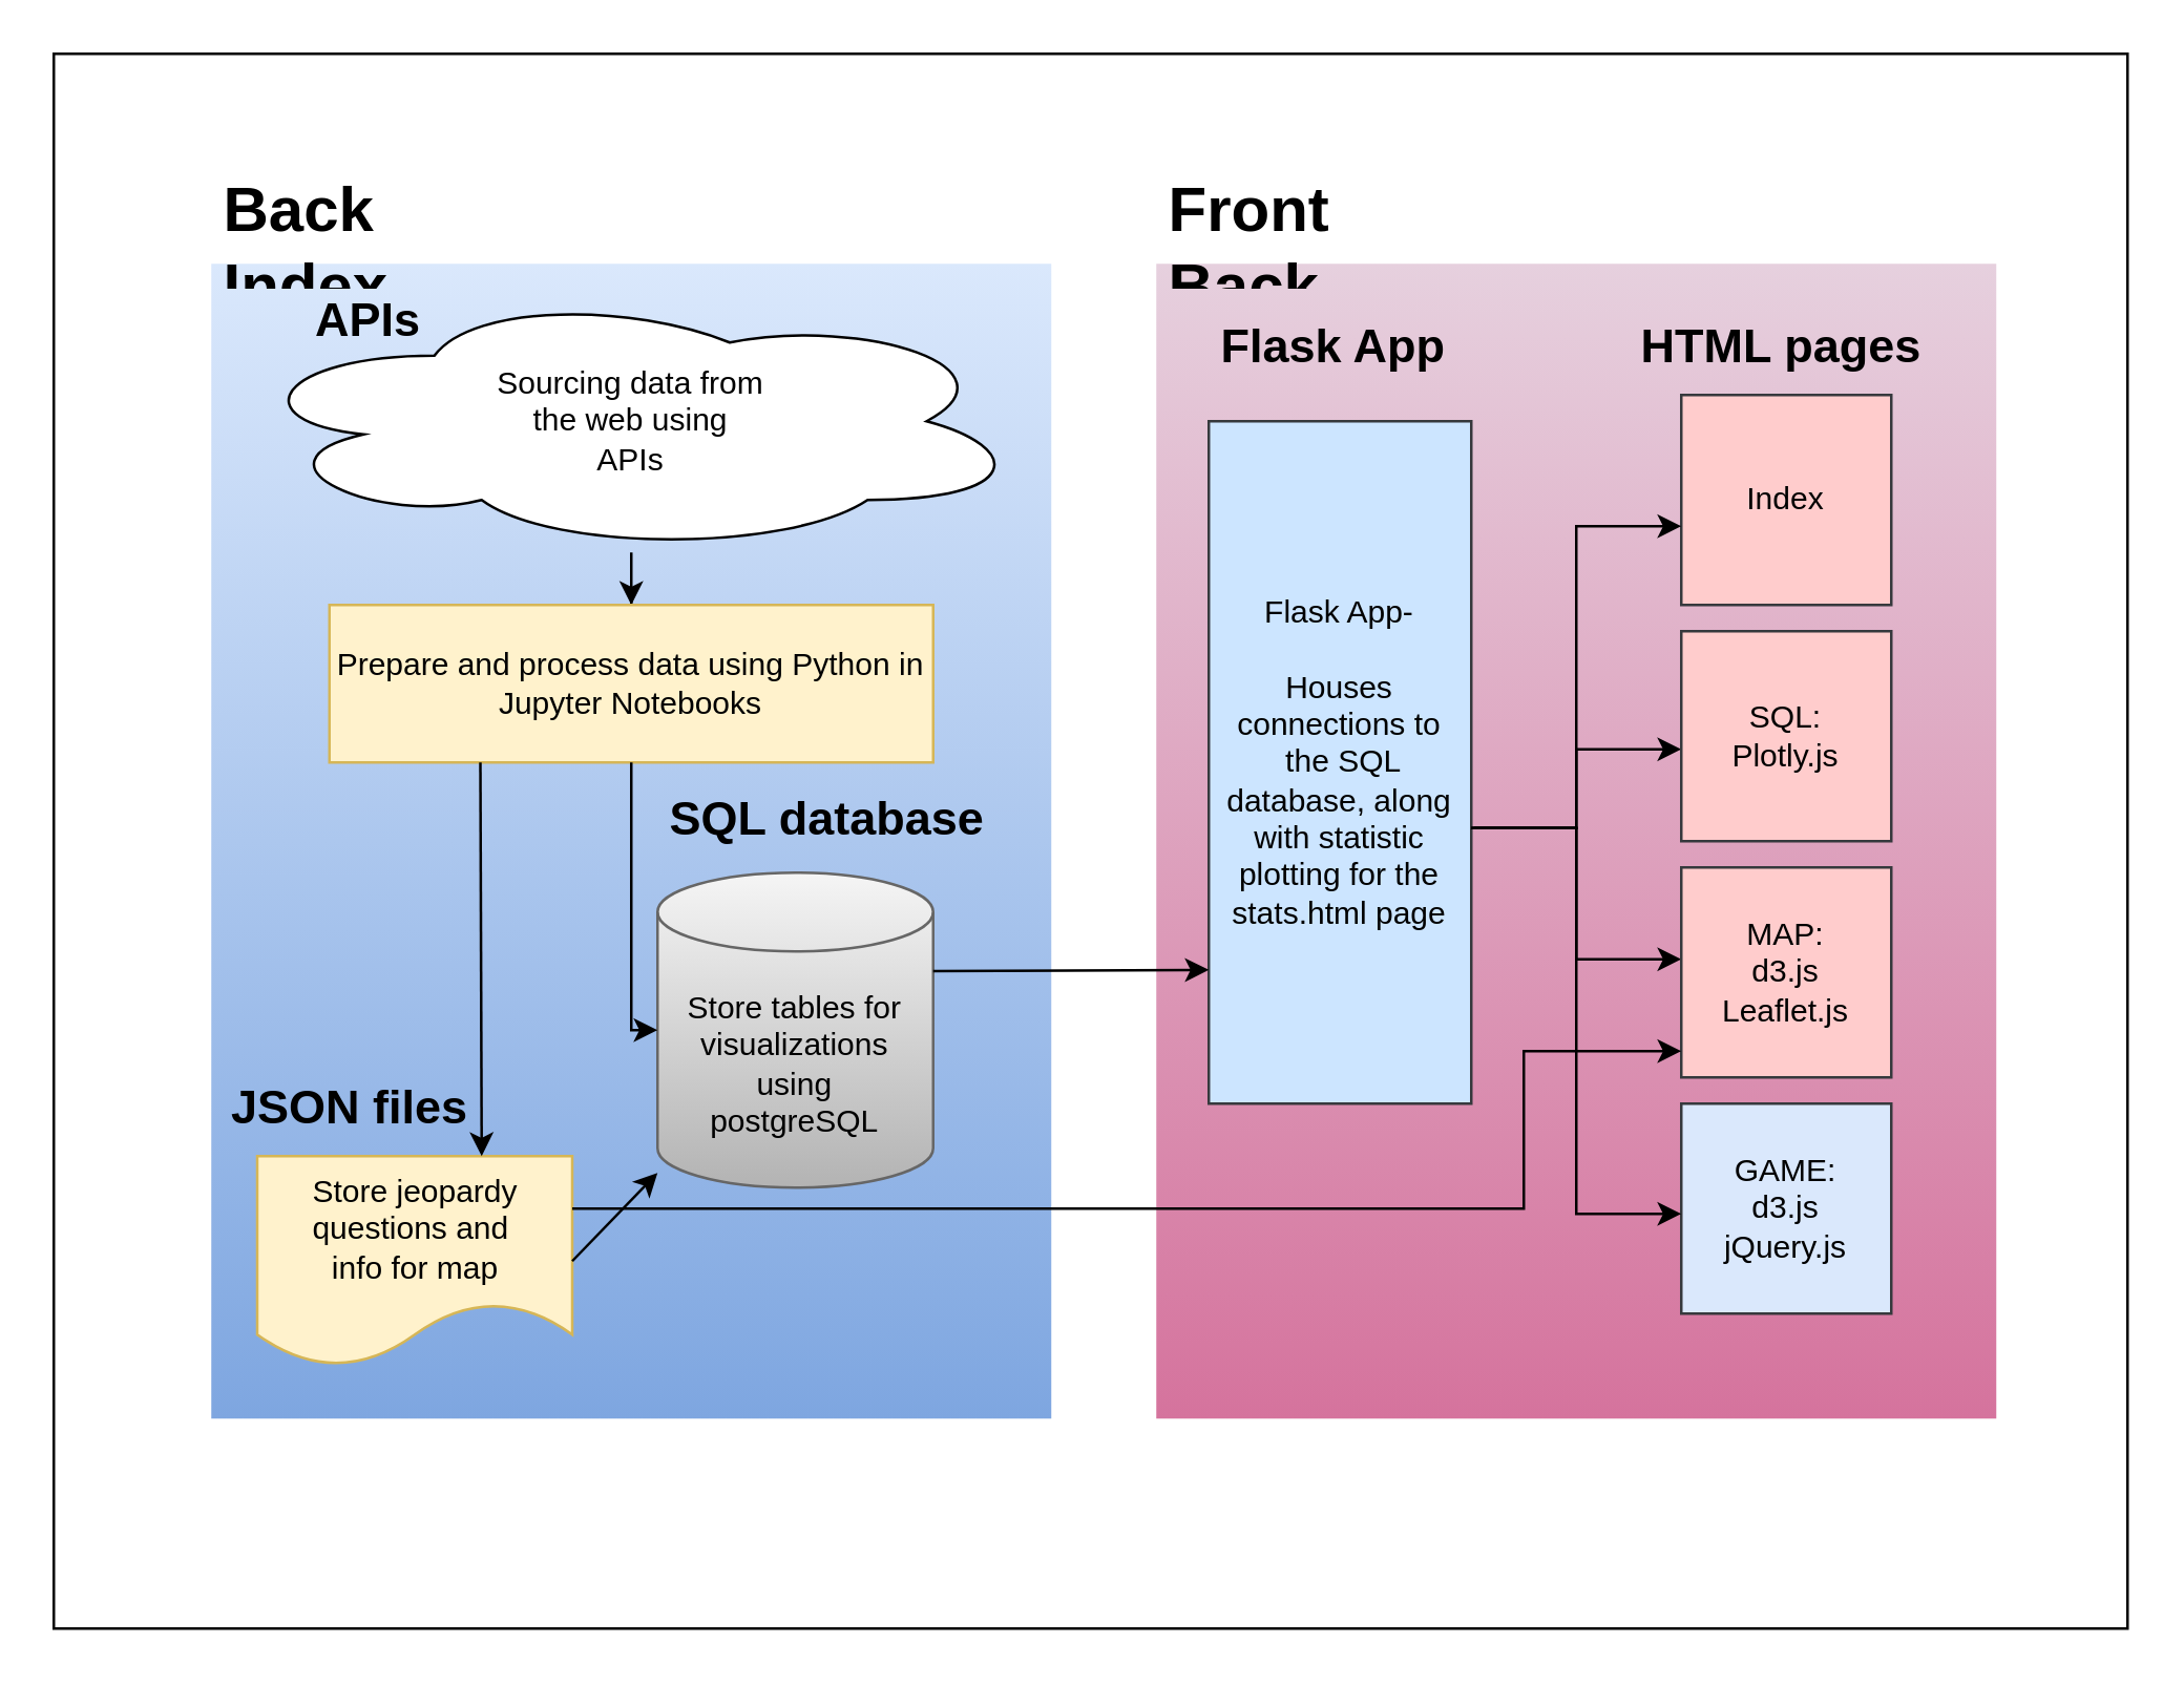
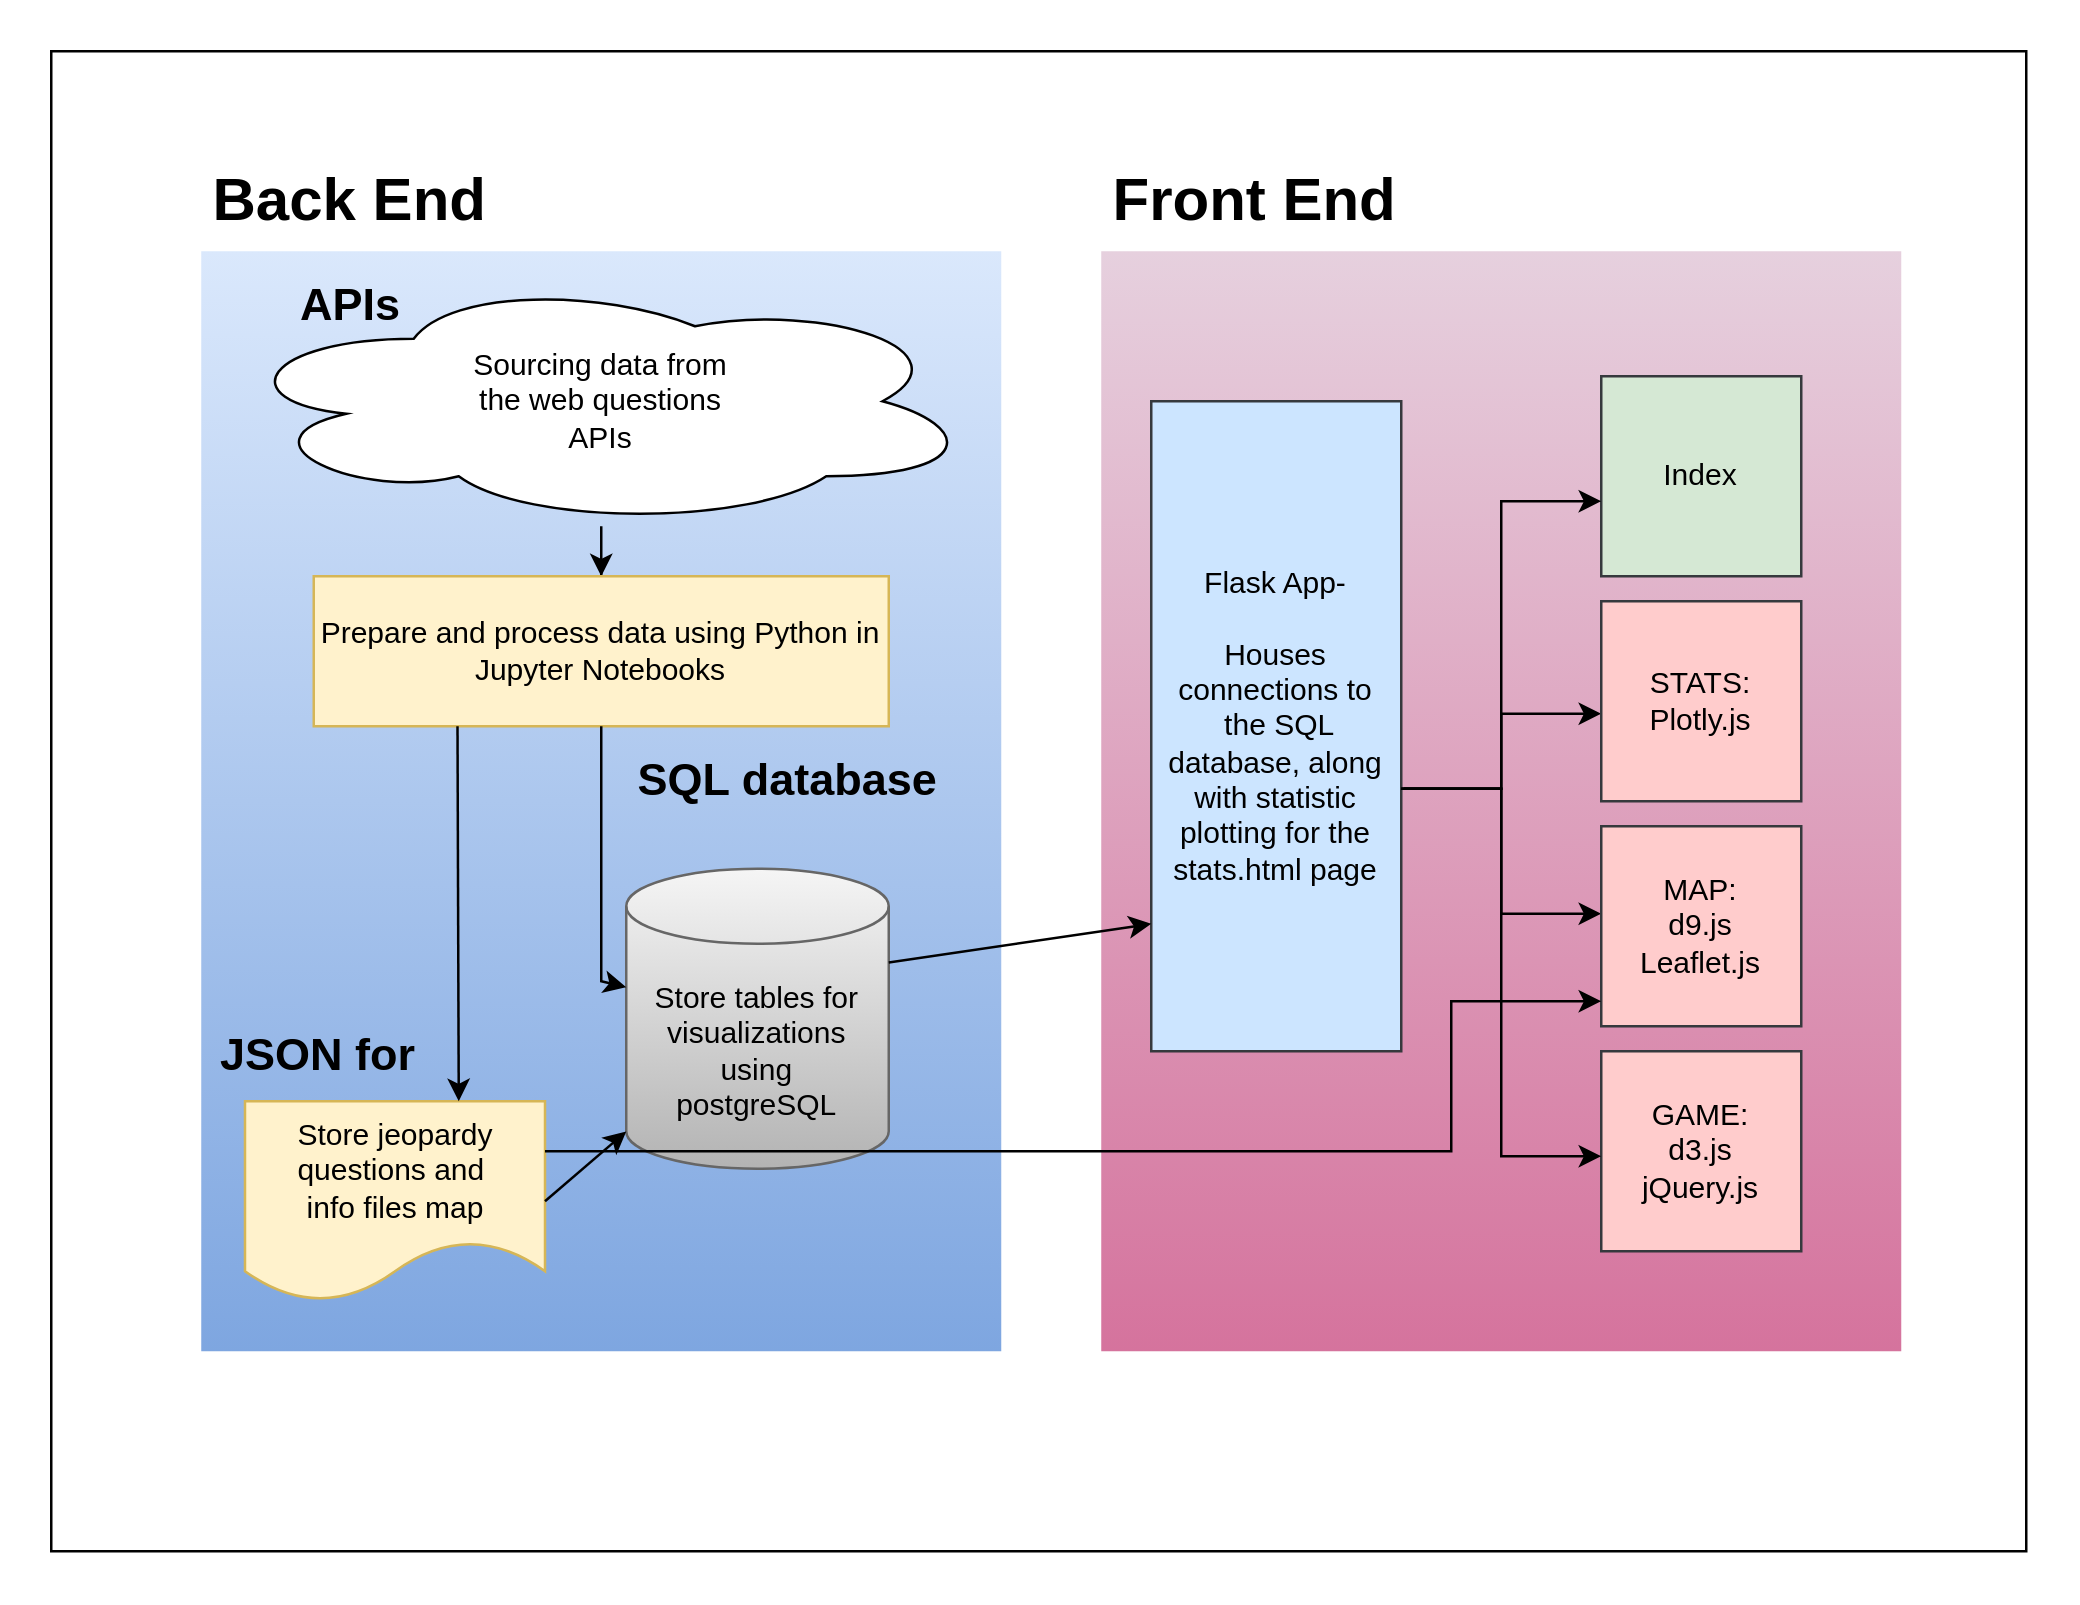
- <mxCell id="5" value="&lt;h1&gt;Back Index&lt;/h1&gt;" style="text;html=1;strokeColor=none;fillColor=none;spacing=5;spacingTop=-20;whiteSpace=wrap;overflow=hidden;rounded=0;" parent="1" vertex="1"><mxGeometry x="80" y="60" width="130" height="50" as="geometry" /></mxCell>
+ <mxCell id="5" value="&lt;h1&gt;Back End&lt;/h1&gt;" style="text;html=1;strokeColor=none;fillColor=none;spacing=5;spacingTop=-20;whiteSpace=wrap;overflow=hidden;rounded=0;" parent="1" vertex="1"><mxGeometry x="80" y="60" width="130" height="50" as="geometry" /></mxCell>
- <mxCell id="6" value="&lt;h1&gt;Front Back&lt;/h1&gt;" style="text;html=1;strokeColor=none;fillColor=none;spacing=5;spacingTop=-20;whiteSpace=wrap;overflow=hidden;rounded=0;" parent="1" vertex="1"><mxGeometry x="440" y="60" width="130" height="50" as="geometry" /></mxCell>
+ <mxCell id="6" value="&lt;h1&gt;Front End&lt;/h1&gt;" style="text;html=1;strokeColor=none;fillColor=none;spacing=5;spacingTop=-20;whiteSpace=wrap;overflow=hidden;rounded=0;" parent="1" vertex="1"><mxGeometry x="440" y="60" width="130" height="50" as="geometry" /></mxCell>
- <mxCell id="20" value="&lt;h1&gt;&lt;font style=&quot;font-size: 18px;&quot;&gt;Flask App&lt;/font&gt;&lt;/h1&gt;" style="text;html=1;strokeColor=none;fillColor=none;spacing=5;spacingTop=-20;whiteSpace=wrap;overflow=hidden;rounded=0;" parent="1" vertex="1"><mxGeometry x="460" y="110" width="110" height="40" as="geometry" /></mxCell>
- <mxCell id="18" value="&lt;h1&gt;&lt;font style=&quot;font-size: 18px;&quot;&gt;HTML pages&lt;/font&gt;&lt;/h1&gt;" style="text;html=1;strokeColor=none;fillColor=none;spacing=5;spacingTop=-20;whiteSpace=wrap;overflow=hidden;rounded=0;" parent="1" vertex="1"><mxGeometry x="620" y="110" width="130" height="40" as="geometry" /></mxCell>
- <mxCell id="10" value="Sourcing data from&lt;br&gt;the web using&lt;br&gt;APIs" style="ellipse;shape=cloud;whiteSpace=wrap;html=1;" parent="1" vertex="1"><mxGeometry x="90" y="110" width="300" height="100" as="geometry" /></mxCell>
+ <mxCell id="10" value="Sourcing data from&lt;br&gt;the web questions&lt;br&gt;APIs" style="ellipse;shape=cloud;whiteSpace=wrap;html=1;" parent="1" vertex="1"><mxGeometry x="90" y="110" width="300" height="100" as="geometry" /></mxCell>
- <mxCell id="12" value="Index" style="whiteSpace=wrap;html=1;aspect=fixed;strokeColor=#36393d;fillColor=#ffcccc;" parent="1" vertex="1"><mxGeometry x="640" y="150" width="80" height="80" as="geometry" /></mxCell>
+ <mxCell id="12" value="Index" style="whiteSpace=wrap;html=1;aspect=fixed;strokeColor=#36393d;fillColor=#d5e8d4;" parent="1" vertex="1"><mxGeometry x="640" y="150" width="80" height="80" as="geometry" /></mxCell>
- <mxCell id="15" value="SQL:&lt;br&gt;Plotly.js" style="whiteSpace=wrap;html=1;aspect=fixed;strokeColor=#36393d;fillColor=#ffcccc;" parent="1" vertex="1"><mxGeometry x="640" y="240" width="80" height="80" as="geometry" /></mxCell>
+ <mxCell id="15" value="STATS:&lt;br&gt;Plotly.js" style="whiteSpace=wrap;html=1;aspect=fixed;strokeColor=#36393d;fillColor=#ffcccc;" parent="1" vertex="1"><mxGeometry x="640" y="240" width="80" height="80" as="geometry" /></mxCell>
- <mxCell id="17" value="MAP:&lt;br&gt;d3.js&lt;br&gt;Leaflet.js" style="whiteSpace=wrap;html=1;aspect=fixed;strokeColor=#36393d;fillColor=#ffcccc;" parent="1" vertex="1"><mxGeometry x="640" y="330" width="80" height="80" as="geometry" /></mxCell>
+ <mxCell id="17" value="MAP:&lt;br&gt;d9.js&lt;br&gt;Leaflet.js" style="whiteSpace=wrap;html=1;aspect=fixed;strokeColor=#36393d;fillColor=#ffcccc;" parent="1" vertex="1"><mxGeometry x="640" y="330" width="80" height="80" as="geometry" /></mxCell>
- <mxCell id="9" value="Store tables for visualizations using &lt;br&gt;postgreSQL" style="shape=cylinder3;whiteSpace=wrap;html=1;boundedLbl=1;backgroundOutline=1;size=15;strokeColor=#666666;fillColor=#f5f5f5;gradientColor=#b3b3b3;" parent="1" vertex="1"><mxGeometry x="250" y="332" width="105" height="120" as="geometry" /></mxCell>
+ <mxCell id="9" value="Store tables for visualizations using &lt;br&gt;postgreSQL" style="shape=cylinder3;whiteSpace=wrap;html=1;boundedLbl=1;backgroundOutline=1;size=15;strokeColor=#666666;fillColor=#f5f5f5;gradientColor=#b3b3b3;" parent="1" vertex="1"><mxGeometry x="250" y="347" width="105" height="120" as="geometry" /></mxCell>
- <mxCell id="25" value="&lt;h1&gt;&lt;font style=&quot;font-size: 18px;&quot;&gt;JSON files&lt;/font&gt;&lt;/h1&gt;" style="text;html=1;strokeColor=none;fillColor=none;spacing=5;spacingTop=-20;whiteSpace=wrap;overflow=hidden;rounded=0;" parent="1" vertex="1"><mxGeometry x="83" y="400" width="130" height="40" as="geometry" /></mxCell>
+ <mxCell id="25" value="&lt;h1&gt;&lt;font style=&quot;font-size: 18px;&quot;&gt;JSON for&lt;/font&gt;&lt;/h1&gt;" style="text;html=1;strokeColor=none;fillColor=none;spacing=5;spacingTop=-20;whiteSpace=wrap;overflow=hidden;rounded=0;" parent="1" vertex="1"><mxGeometry x="83" y="400" width="130" height="40" as="geometry" /></mxCell>
- <mxCell id="13" value="GAME:&lt;br&gt;d3.js&lt;br&gt;jQuery.js" style="whiteSpace=wrap;html=1;aspect=fixed;strokeColor=#36393d;fillColor=#dae8fc;" parent="1" vertex="1"><mxGeometry x="640" y="420" width="80" height="80" as="geometry" /></mxCell>
+ <mxCell id="13" value="GAME:&lt;br&gt;d3.js&lt;br&gt;jQuery.js" style="whiteSpace=wrap;html=1;aspect=fixed;strokeColor=#36393d;fillColor=#ffcccc;" parent="1" vertex="1"><mxGeometry x="640" y="420" width="80" height="80" as="geometry" /></mxCell>
- <mxCell id="22" value="Store jeopardy questions and&amp;nbsp;&lt;br&gt;info for map" style="shape=document;whiteSpace=wrap;html=1;boundedLbl=1;strokeColor=#d6b656;fillColor=#fff2cc;" parent="1" vertex="1"><mxGeometry x="97.5" y="440" width="120" height="80" as="geometry" /></mxCell>
+ <mxCell id="22" value="Store jeopardy questions and&amp;nbsp;&lt;br&gt;info files map" style="shape=document;whiteSpace=wrap;html=1;boundedLbl=1;strokeColor=#d6b656;fillColor=#fff2cc;" parent="1" vertex="1"><mxGeometry x="97.5" y="440" width="120" height="80" as="geometry" /></mxCell>
